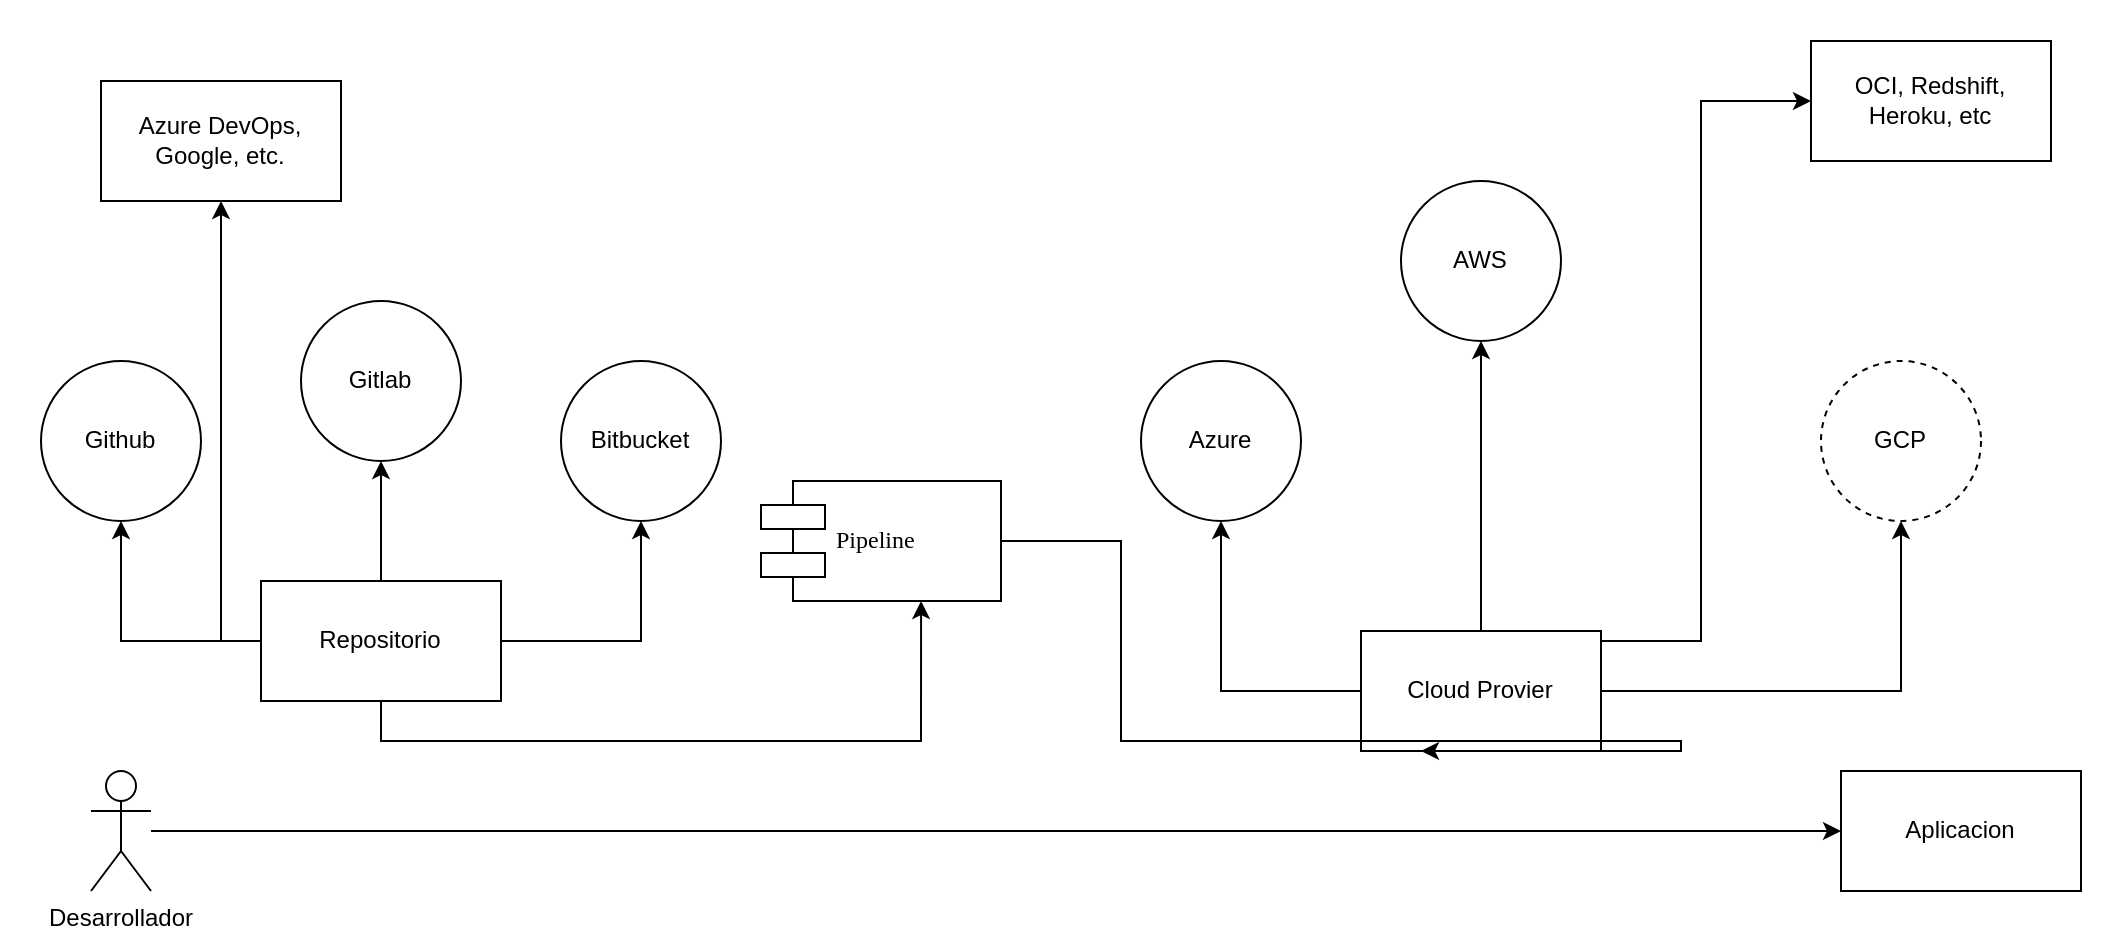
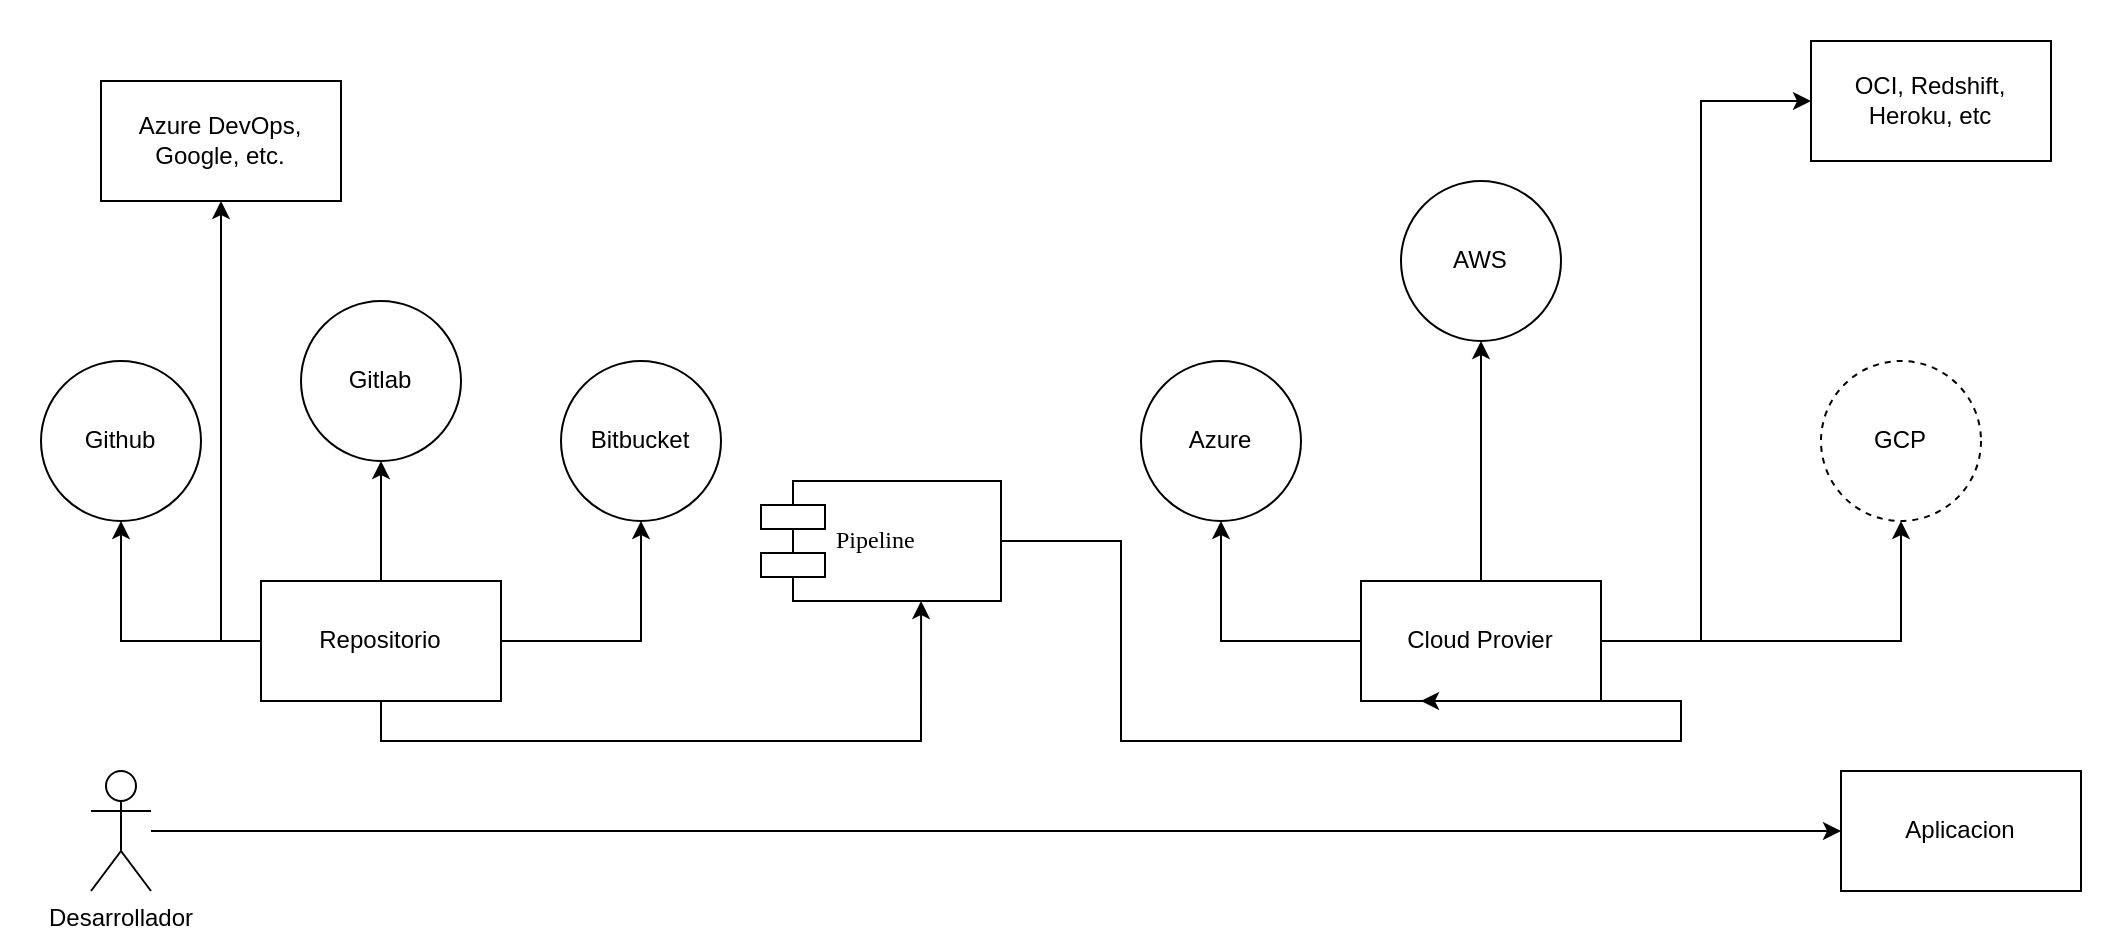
- <mxCell id="17" value="Cloud Provier" style="rounded=0;whiteSpace=wrap;html=1;" vertex="1" parent="1"><mxGeometry x="680" y="315" width="120" height="60" as="geometry" /></mxCell>
+ <mxCell id="17" value="Cloud Provier" style="rounded=0;whiteSpace=wrap;html=1;" vertex="1" parent="1"><mxGeometry x="680" y="290" width="120" height="60" as="geometry" /></mxCell>
